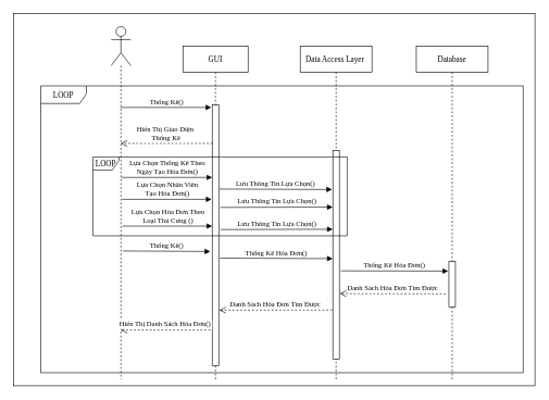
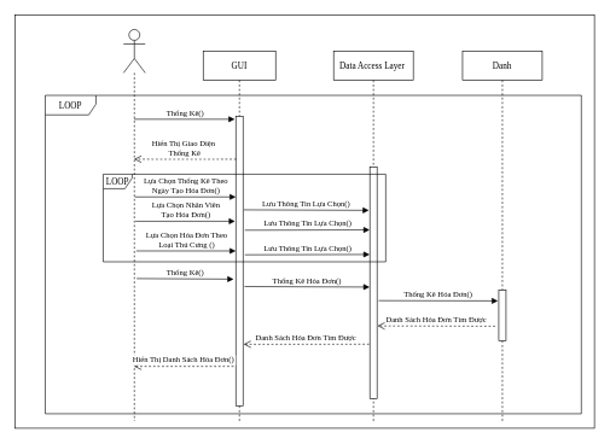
- <mxCell id="10" value="Database" style="shape=umlLifeline;perimeter=lifelinePerimeter;container=1;collapsible=0;recursiveResize=0;rounded=0;shadow=0;strokeWidth=1;fontFamily=Times New Roman;" parent="1" vertex="1"><mxGeometry x="638" y="70" width="110" height="511" as="geometry" /></mxCell>
+ <mxCell id="10" value="Danh" style="shape=umlLifeline;perimeter=lifelinePerimeter;container=1;collapsible=0;recursiveResize=0;rounded=0;shadow=0;strokeWidth=1;fontFamily=Times New Roman;" parent="1" vertex="1"><mxGeometry x="638" y="70" width="110" height="511" as="geometry" /></mxCell>
